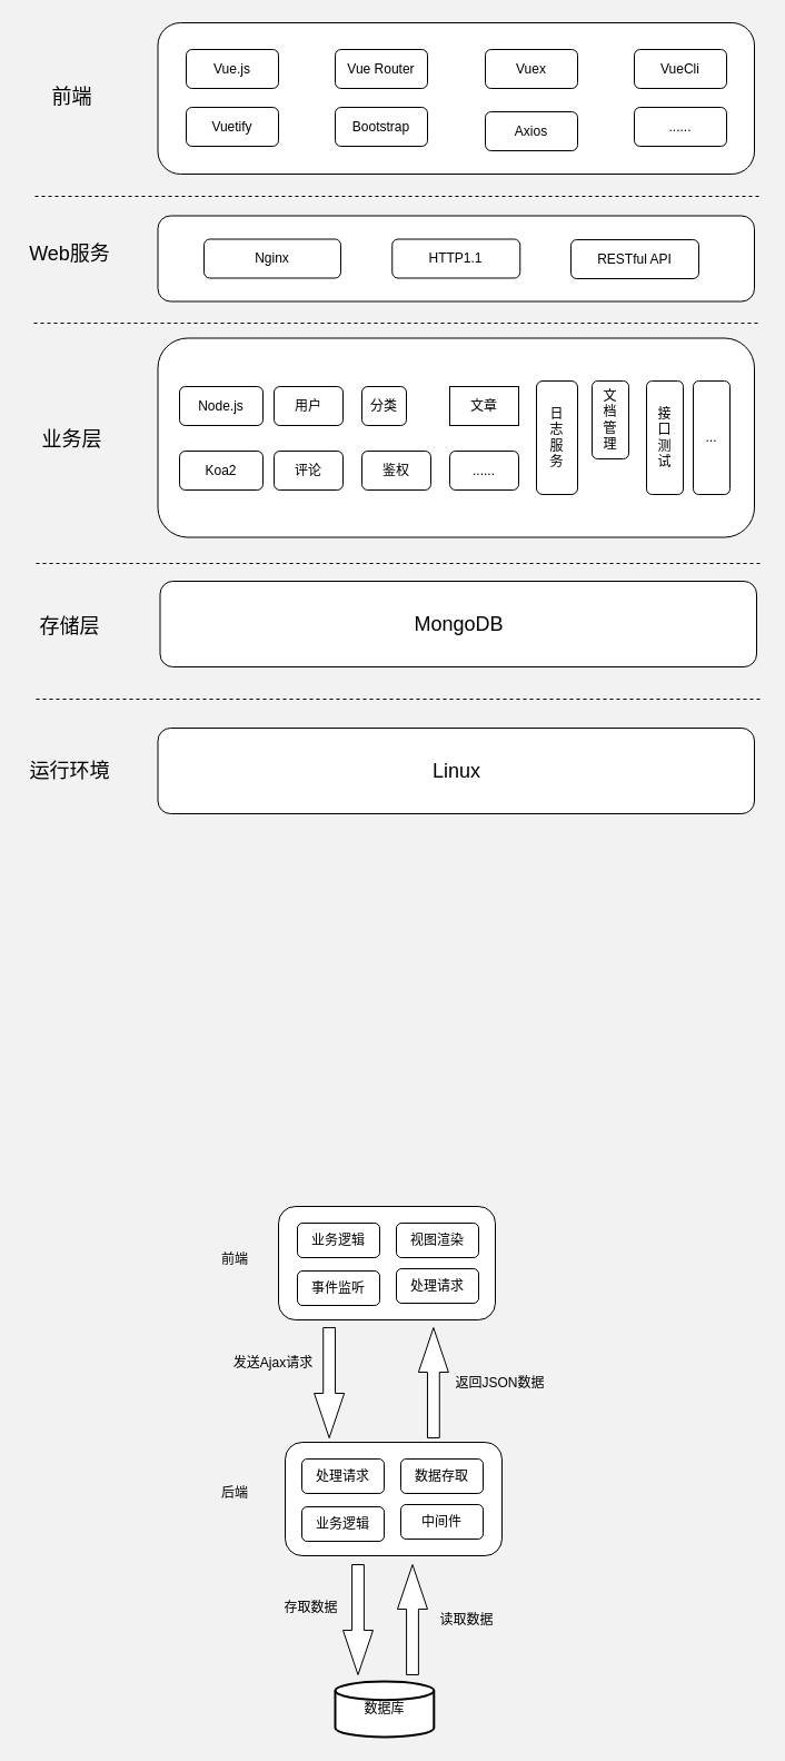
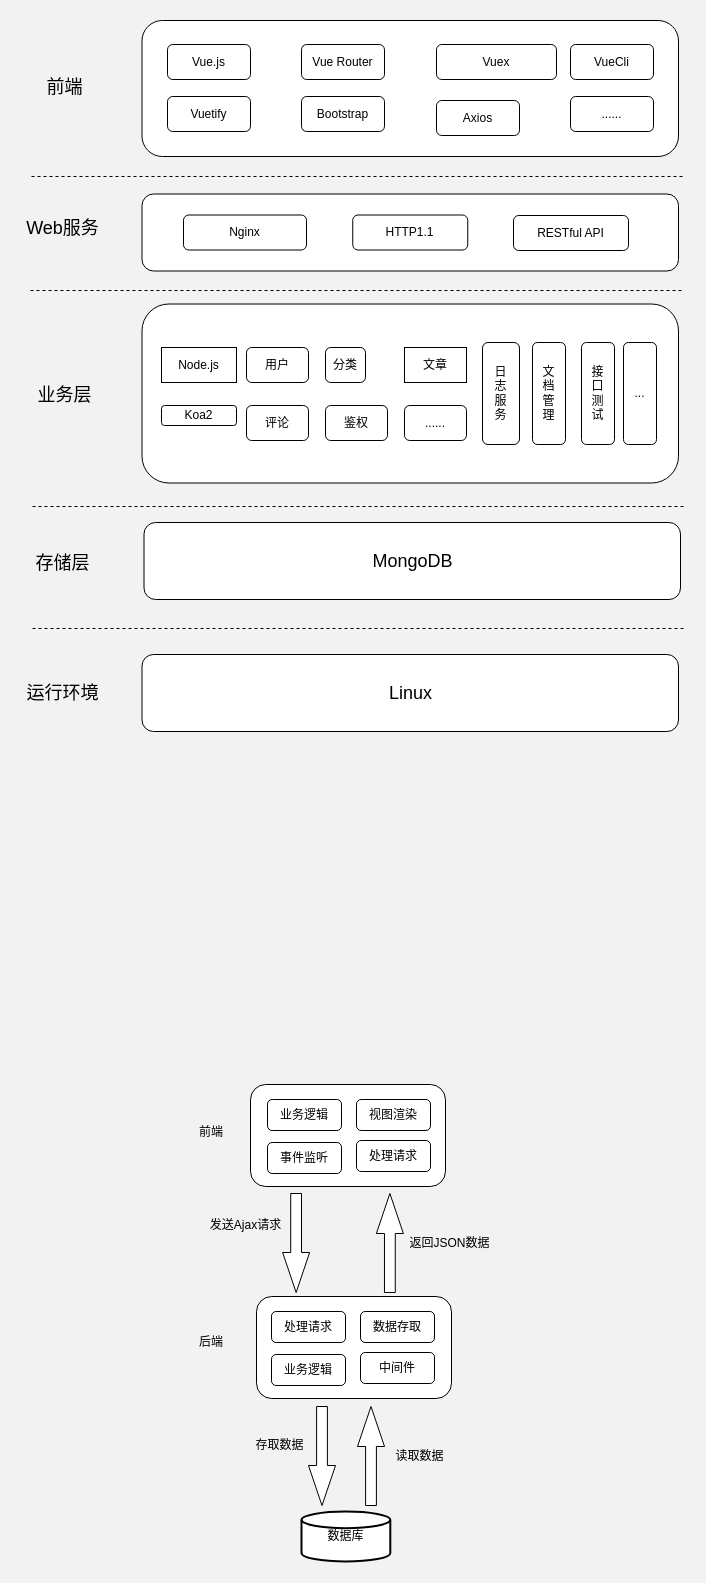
- <mxCell id="7" value="Vuex" style="rounded=1;whiteSpace=wrap;html=1;" parent="1" vertex="1"><mxGeometry x="436" y="44" width="83" height="35" as="geometry" /></mxCell>
+ <mxCell id="7" value="Vuex" style="rounded=1;whiteSpace=wrap;html=1;" parent="1" vertex="1"><mxGeometry x="436" y="44" width="120" height="35" as="geometry" /></mxCell>
- <mxCell id="22" value="Node.js" style="rounded=1;whiteSpace=wrap;html=1;" parent="1" vertex="1"><mxGeometry x="161" y="347" width="75" height="35" as="geometry" /></mxCell>
+ <mxCell id="22" value="Node.js" style="whiteSpace=wrap;html=1;rounded=0;" parent="1" vertex="1"><mxGeometry x="161" y="347" width="75" height="35" as="geometry" /></mxCell>
- <mxCell id="24" value="文&lt;br&gt;档&lt;br&gt;管&lt;br&gt;理" style="rounded=1;whiteSpace=wrap;html=1;" parent="1" vertex="1"><mxGeometry x="532" y="342" width="33" height="70" as="geometry" /></mxCell>
+ <mxCell id="24" value="文&lt;br&gt;档&lt;br&gt;管&lt;br&gt;理" style="rounded=1;whiteSpace=wrap;html=1;" parent="1" vertex="1"><mxGeometry x="532" y="342" width="33" height="102" as="geometry" /></mxCell>
- <mxCell id="20" value="Koa2" style="rounded=1;whiteSpace=wrap;html=1;" parent="1" vertex="1"><mxGeometry x="161" y="405" width="75" height="35" as="geometry" /></mxCell>
+ <mxCell id="20" value="Koa2" style="rounded=1;whiteSpace=wrap;html=1;" parent="1" vertex="1"><mxGeometry x="161" y="405" width="75" height="20" as="geometry" /></mxCell>
